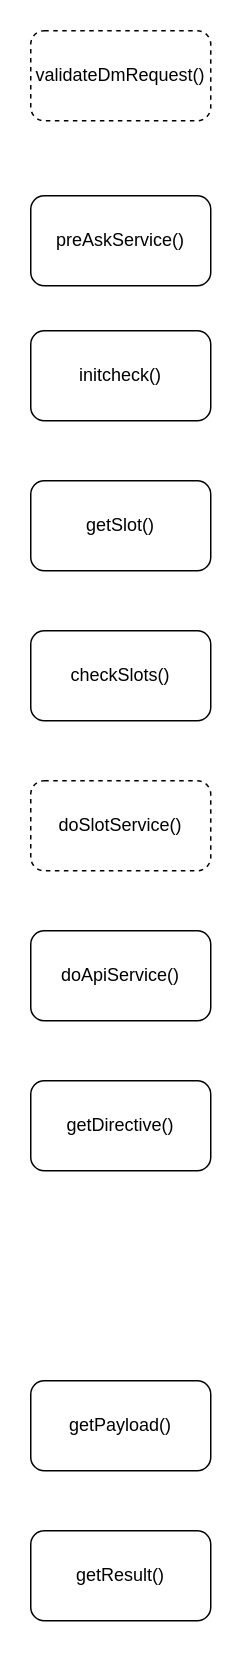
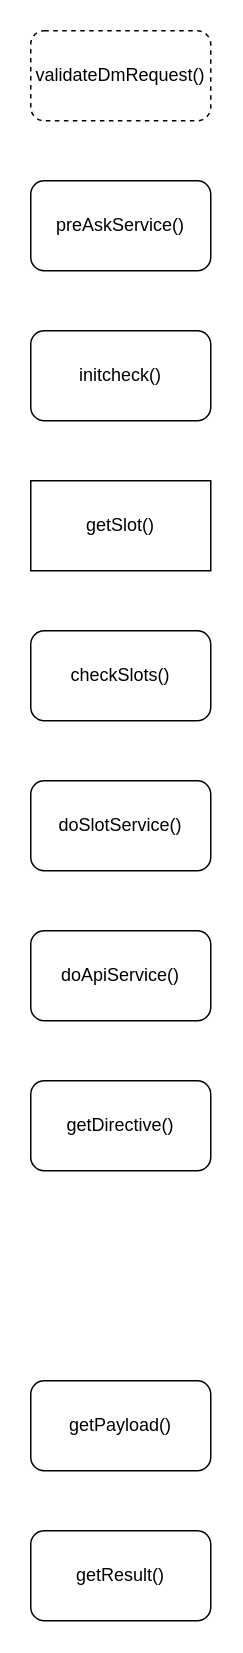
- <mxCell id="3" value="preAskService()" style="rounded=1;whiteSpace=wrap;html=1;" vertex="1" parent="1"><mxGeometry x="20" y="130" width="120" height="60" as="geometry" /></mxCell>
+ <mxCell id="3" value="preAskService()" style="rounded=1;whiteSpace=wrap;html=1;" vertex="1" parent="1"><mxGeometry x="20" y="120" width="120" height="60" as="geometry" /></mxCell>
- <mxCell id="5" value="getSlot()" style="rounded=1;whiteSpace=wrap;html=1;" vertex="1" parent="1"><mxGeometry x="20" y="320" width="120" height="60" as="geometry" /></mxCell>
+ <mxCell id="5" value="getSlot()" style="whiteSpace=wrap;html=1;rounded=0;" vertex="1" parent="1"><mxGeometry x="20" y="320" width="120" height="60" as="geometry" /></mxCell>
- <mxCell id="7" value="doSlotService()" style="rounded=1;whiteSpace=wrap;html=1;dashed=1;" vertex="1" parent="1"><mxGeometry x="20" y="520" width="120" height="60" as="geometry" /></mxCell>
+ <mxCell id="7" value="doSlotService()" style="rounded=1;whiteSpace=wrap;html=1;" vertex="1" parent="1"><mxGeometry x="20" y="520" width="120" height="60" as="geometry" /></mxCell>
